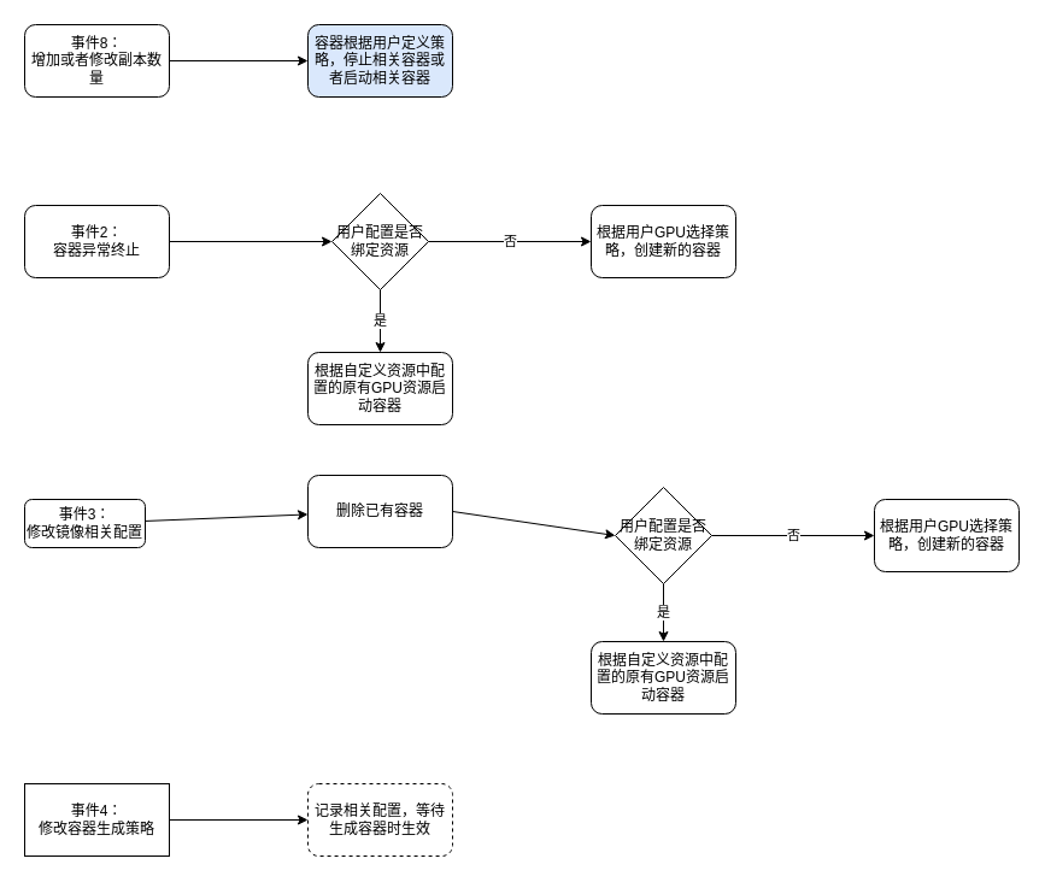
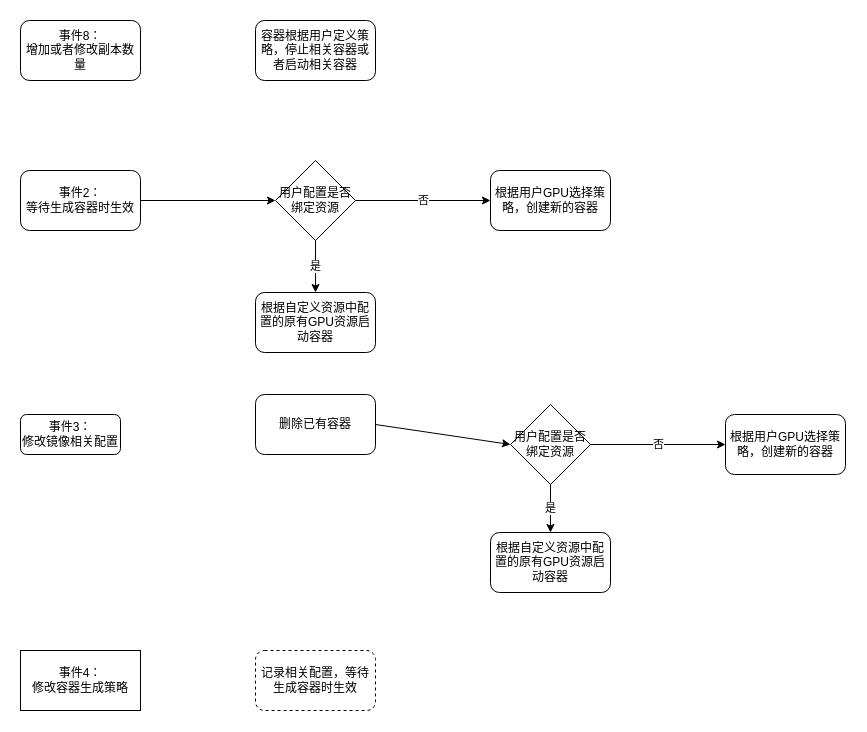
- <mxCell id="2" value="" style="edgeStyle=none;html=1;" edge="1" parent="1" source="3" target="4"><mxGeometry relative="1" as="geometry" /></mxCell>
- <mxCell id="4" value="容器根据用户定义策略，停止相关容器或者启动相关容器" style="whiteSpace=wrap;html=1;rounded=1;fillColor=#dae8fc;" vertex="1" parent="1"><mxGeometry x="255" y="20" width="120" height="60" as="geometry" /></mxCell>
+ <mxCell id="4" value="容器根据用户定义策略，停止相关容器或者启动相关容器" style="whiteSpace=wrap;html=1;rounded=1;" vertex="1" parent="1"><mxGeometry x="255" y="20" width="120" height="60" as="geometry" /></mxCell>
- <mxCell id="6" value="事件2：&lt;br&gt;容器异常终止" style="rounded=1;whiteSpace=wrap;html=1;flipH=1;" vertex="1" parent="1"><mxGeometry x="20" y="170" width="120" height="60" as="geometry" /></mxCell>
+ <mxCell id="6" value="事件2：&lt;br&gt;等待生成容器时生效" style="rounded=1;whiteSpace=wrap;html=1;flipH=1;" vertex="1" parent="1"><mxGeometry x="20" y="170" width="120" height="60" as="geometry" /></mxCell>
- <mxCell id="12" value="" style="edgeStyle=none;html=1;" edge="1" parent="1" source="13" target="14"><mxGeometry relative="1" as="geometry" /></mxCell>
- <mxCell id="21" value="" style="edgeStyle=none;html=1;" edge="1" parent="1" source="22" target="23"><mxGeometry relative="1" as="geometry" /></mxCell>
